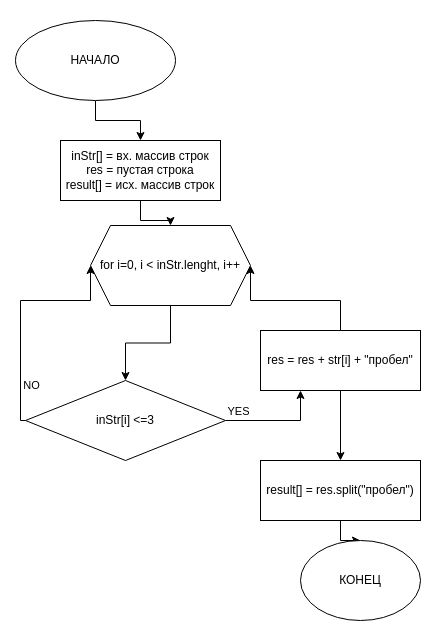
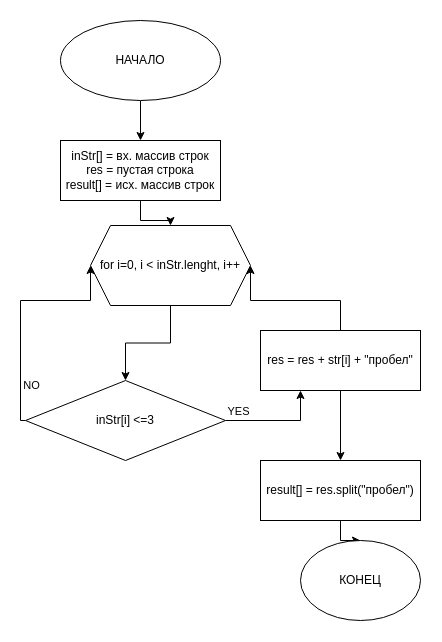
- <mxCell id="17" value="НАЧАЛО" style="ellipse;whiteSpace=wrap;html=1;" vertex="1" parent="1"><mxGeometry x="15" y="20" width="160" height="80" as="geometry" /></mxCell>
+ <mxCell id="17" value="НАЧАЛО" style="ellipse;whiteSpace=wrap;html=1;" vertex="1" parent="1"><mxGeometry x="60" y="20" width="160" height="80" as="geometry" /></mxCell>
